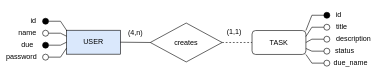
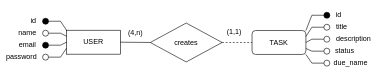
- <mxCell id="2" value="USER" style="rounded=0;whiteSpace=wrap;html=1;fillColor=#dae8fc;" vertex="1" parent="1"><mxGeometry x="110" y="50" width="90" height="40" as="geometry" /></mxCell>
+ <mxCell id="2" value="USER" style="rounded=0;whiteSpace=wrap;html=1;" vertex="1" parent="1"><mxGeometry x="110" y="50" width="90" height="40" as="geometry" /></mxCell>
- <mxCell id="32" value="due" style="text;html=1;strokeColor=none;fillColor=none;align=center;verticalAlign=middle;whiteSpace=wrap;rounded=0;" vertex="1" parent="1"><mxGeometry x="30" y="70" width="30" height="10" as="geometry" /></mxCell>
+ <mxCell id="32" value="email" style="text;html=1;strokeColor=none;fillColor=none;align=center;verticalAlign=middle;whiteSpace=wrap;rounded=0;" vertex="1" parent="1"><mxGeometry x="30" y="70" width="30" height="10" as="geometry" /></mxCell>
